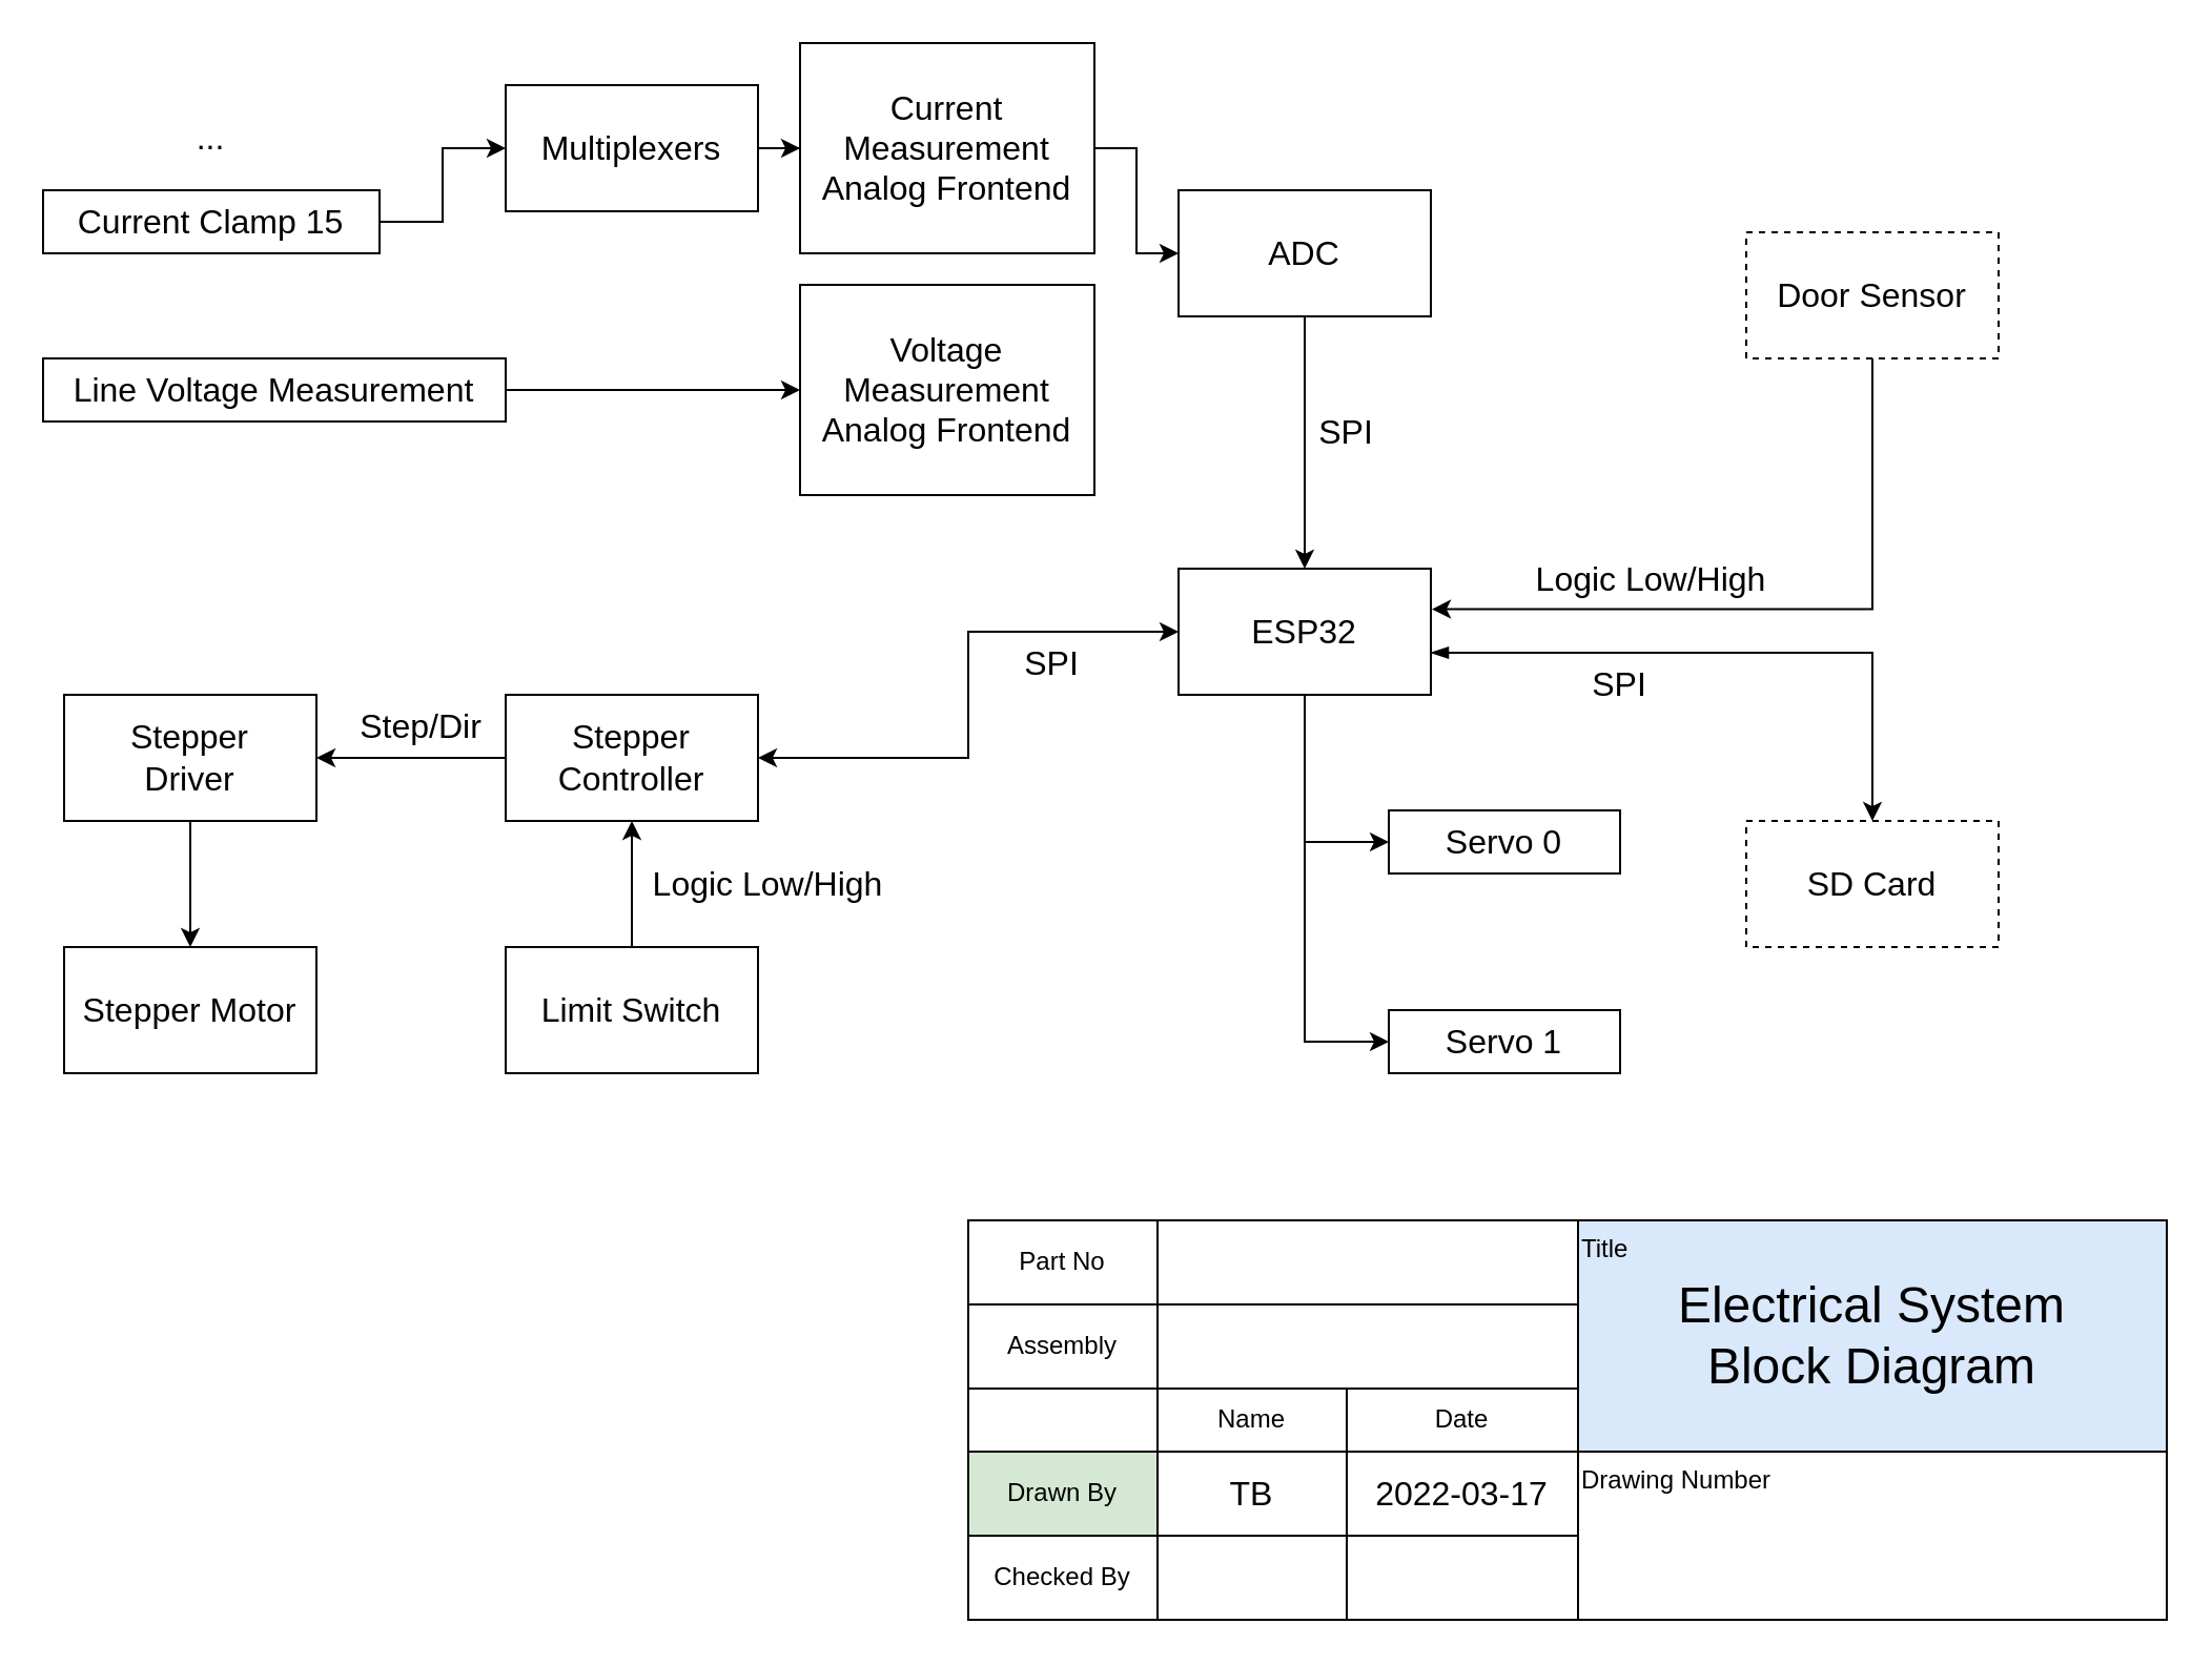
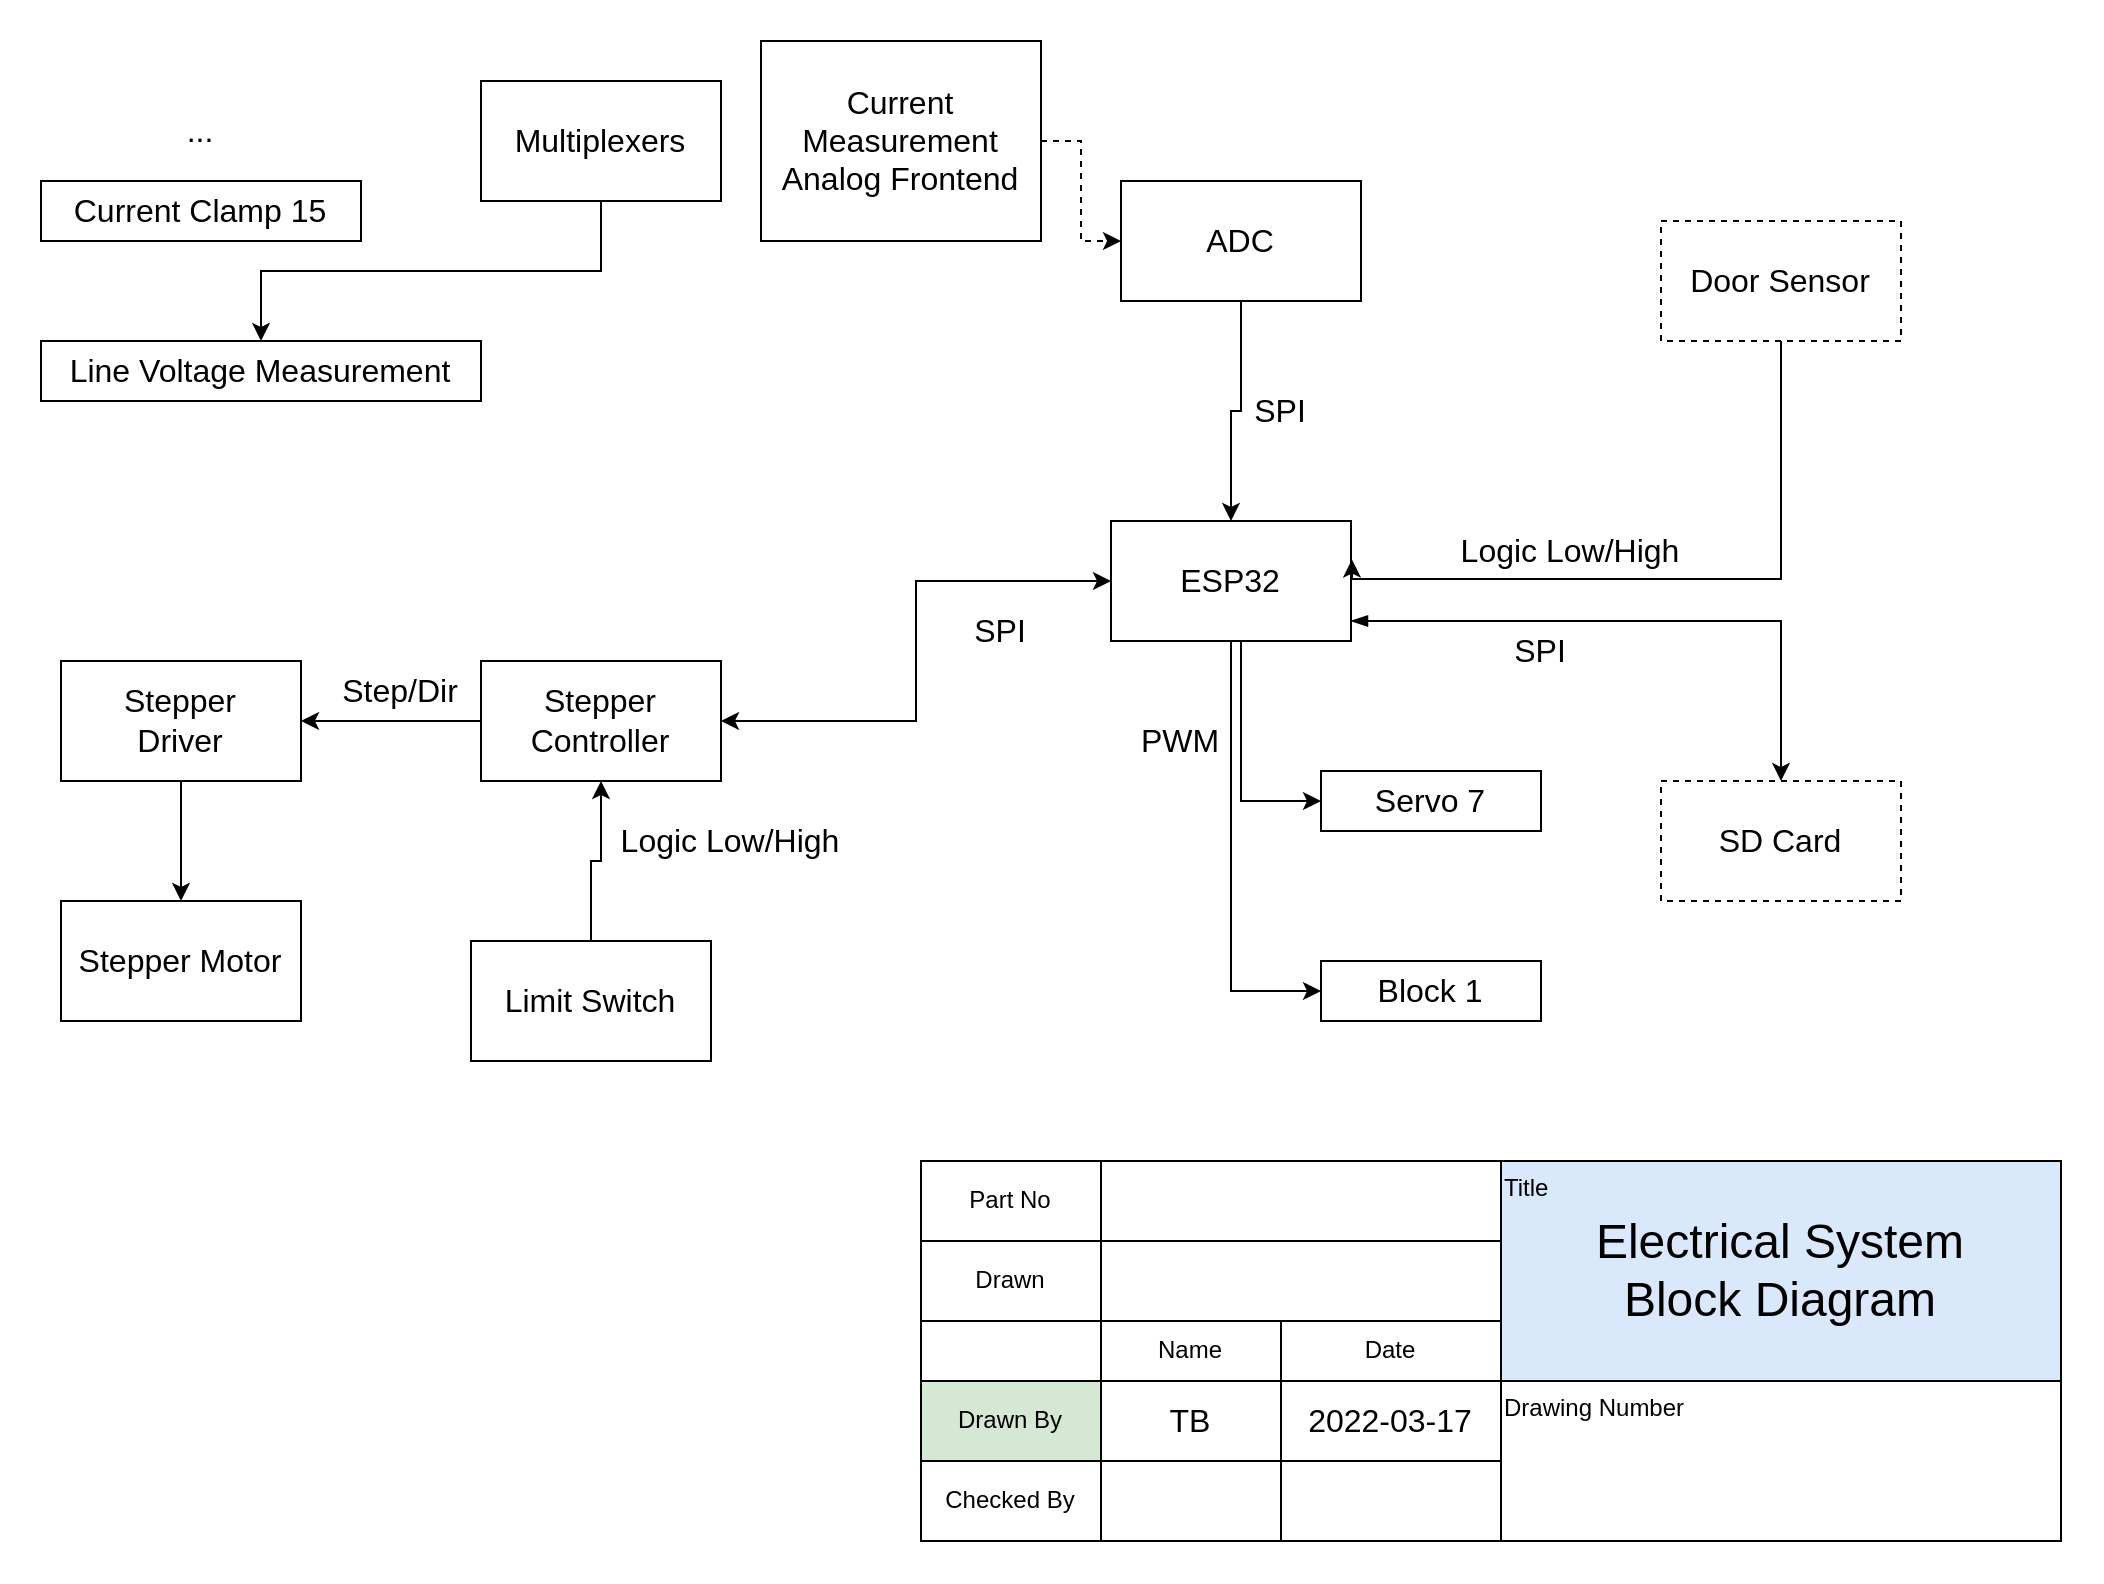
- <mxCell id="21" style="edgeStyle=orthogonalEdgeStyle;rounded=0;orthogonalLoop=1;jettySize=auto;html=1;entryX=0;entryY=0.5;entryDx=0;entryDy=0;fontSize=16;" edge="1" parent="1" source="22" target="26"><mxGeometry relative="1" as="geometry" /></mxCell>
+ <mxCell id="21" style="edgeStyle=orthogonalEdgeStyle;rounded=0;orthogonalLoop=1;jettySize=auto;html=1;fontSize=16;" edge="1" parent="1" source="22" target="24"><mxGeometry relative="1" as="geometry" /></mxCell>
- <mxCell id="18" style="edgeStyle=orthogonalEdgeStyle;rounded=0;orthogonalLoop=1;jettySize=auto;html=1;entryX=0;entryY=0.5;entryDx=0;entryDy=0;fontSize=16;" edge="1" parent="1" source="19" target="22"><mxGeometry relative="1" as="geometry" /></mxCell>
- <mxCell id="25" style="edgeStyle=orthogonalEdgeStyle;rounded=0;orthogonalLoop=1;jettySize=auto;html=1;entryX=0;entryY=0.5;entryDx=0;entryDy=0;fontSize=16;" edge="1" parent="1" source="26" target="29"><mxGeometry relative="1" as="geometry" /></mxCell>
+ <mxCell id="25" style="edgeStyle=orthogonalEdgeStyle;rounded=0;orthogonalLoop=1;jettySize=auto;html=1;entryX=0;entryY=0.5;entryDx=0;entryDy=0;fontSize=16;dashed=1;" edge="1" parent="1" source="26" target="29"><mxGeometry relative="1" as="geometry" /></mxCell>
- <mxCell id="23" style="edgeStyle=orthogonalEdgeStyle;rounded=0;orthogonalLoop=1;jettySize=auto;html=1;entryX=0;entryY=0.5;entryDx=0;entryDy=0;fontSize=16;" edge="1" parent="1" source="24" target="27"><mxGeometry relative="1" as="geometry" /></mxCell>
- <mxCell id="27" value="Voltage Measurement Analog Frontend" style="rounded=0;whiteSpace=wrap;html=1;labelBorderColor=none;fontSize=16;fillColor=none;" vertex="1" parent="1"><mxGeometry x="380" y="135" width="140" height="100" as="geometry" /></mxCell>
- <mxCell id="40" value="ESP32" style="rounded=0;whiteSpace=wrap;html=1;labelBorderColor=none;fontSize=16;fillColor=none;" vertex="1" parent="1"><mxGeometry x="560" y="270" width="120" height="60" as="geometry" /></mxCell>
+ <mxCell id="40" value="ESP32" style="rounded=0;whiteSpace=wrap;html=1;labelBorderColor=none;fontSize=16;fillColor=none;" vertex="1" parent="1"><mxGeometry x="555" y="260" width="120" height="60" as="geometry" /></mxCell>
+ <mxCell id="53" value="PWM" style="text;html=1;strokeColor=none;fillColor=none;align=center;verticalAlign=middle;whiteSpace=wrap;rounded=0;dashed=1;labelBorderColor=none;fontSize=16;" vertex="1" parent="1"><mxGeometry x="560" y="355" width="60" height="30" as="geometry" /></mxCell>
- <mxCell id="44" value="&lt;div&gt;Servo 0&lt;/div&gt;" style="rounded=0;whiteSpace=wrap;html=1;labelBorderColor=none;fontSize=16;fillColor=none;" vertex="1" parent="1"><mxGeometry x="660" y="385" width="110" height="30" as="geometry" /></mxCell>
+ <mxCell id="44" value="&lt;div&gt;Servo 7&lt;/div&gt;" style="rounded=0;whiteSpace=wrap;html=1;labelBorderColor=none;fontSize=16;fillColor=none;" vertex="1" parent="1"><mxGeometry x="660" y="385" width="110" height="30" as="geometry" /></mxCell>
- <mxCell id="35" value="Limit Switch" style="rounded=0;whiteSpace=wrap;html=1;labelBorderColor=none;fontSize=16;fillColor=none;" vertex="1" parent="1"><mxGeometry x="240" y="450" width="120" height="60" as="geometry" /></mxCell>
+ <mxCell id="35" value="Limit Switch" style="rounded=0;whiteSpace=wrap;html=1;labelBorderColor=none;fontSize=16;fillColor=none;" vertex="1" parent="1"><mxGeometry x="235" y="470" width="120" height="60" as="geometry" /></mxCell>
- <mxCell id="42" value="Servo 1" style="rounded=0;whiteSpace=wrap;html=1;labelBorderColor=none;fontSize=16;fillColor=none;" vertex="1" parent="1"><mxGeometry x="660" y="480" width="110" height="30" as="geometry" /></mxCell>
+ <mxCell id="42" value="Block 1" style="rounded=0;whiteSpace=wrap;html=1;labelBorderColor=none;fontSize=16;fillColor=none;" vertex="1" parent="1"><mxGeometry x="660" y="480" width="110" height="30" as="geometry" /></mxCell>
- <mxCell id="15" value="Assembly" style="rounded=0;whiteSpace=wrap;html=1;align=center;verticalAlign=middle;" vertex="1" parent="1"><mxGeometry x="460" y="620" width="90" height="40" as="geometry" /></mxCell>
+ <mxCell id="15" value="Drawn" style="rounded=0;whiteSpace=wrap;html=1;align=center;verticalAlign=middle;" vertex="1" parent="1"><mxGeometry x="460" y="620" width="90" height="40" as="geometry" /></mxCell>
